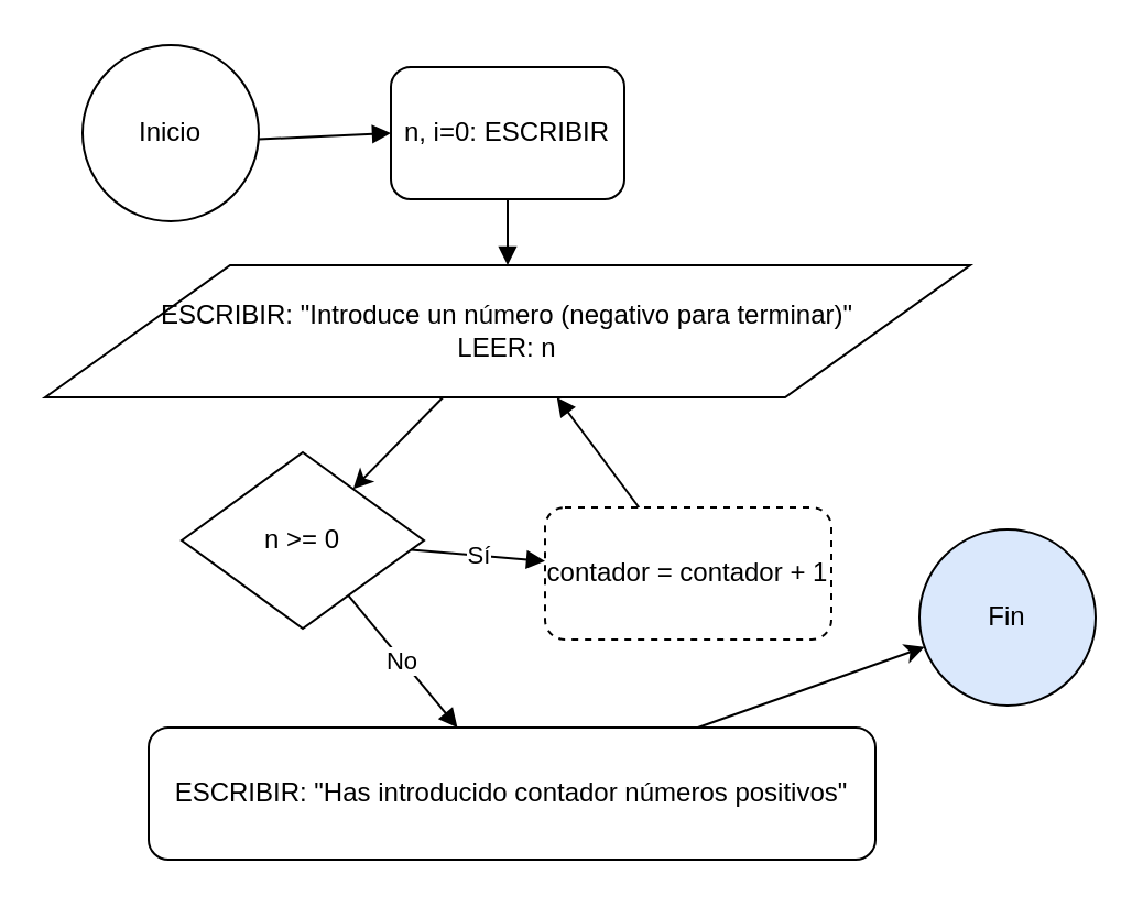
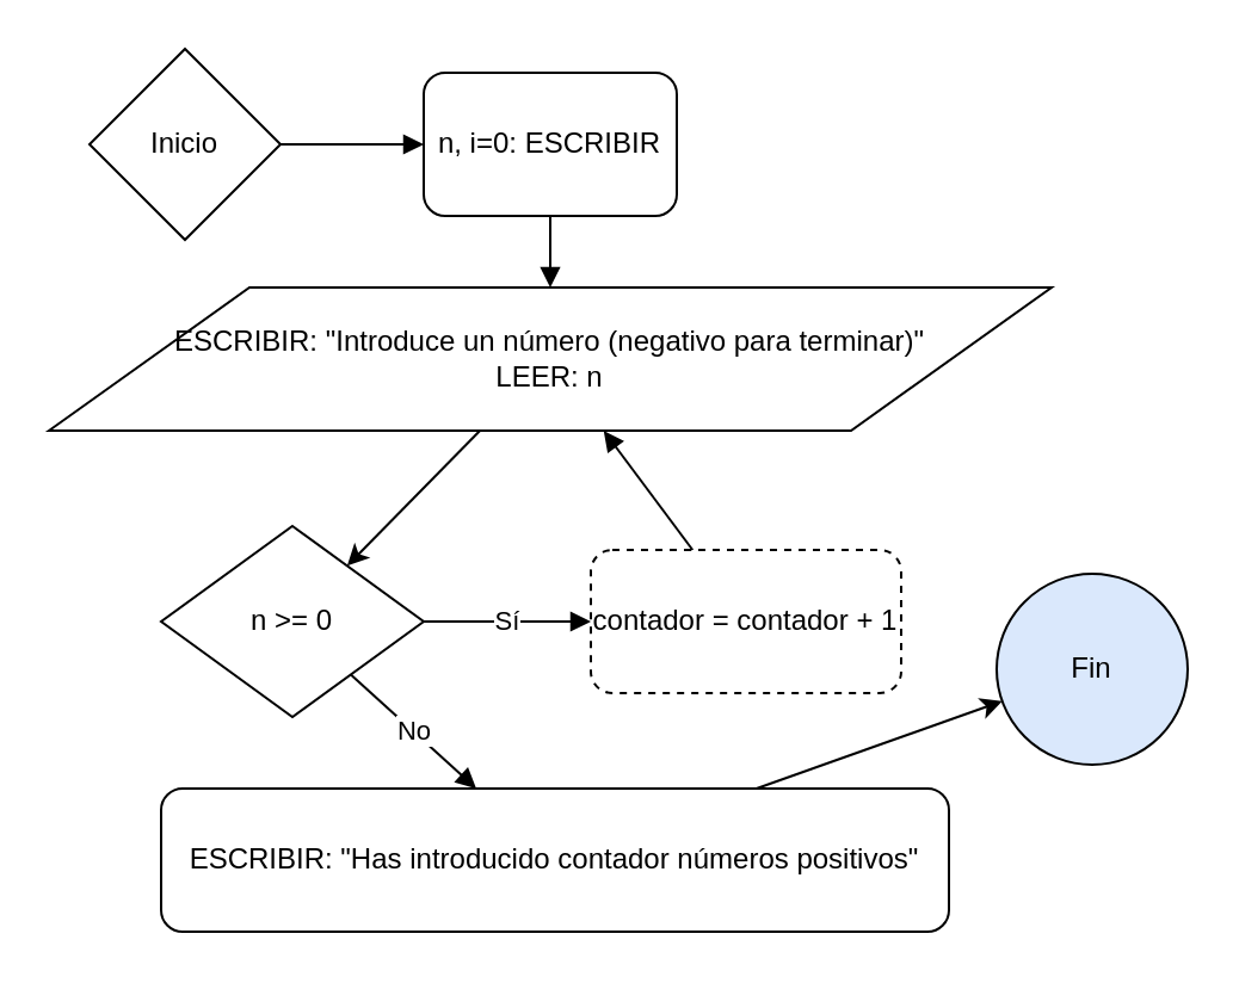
- <mxCell id="2" value="Inicio" style="ellipse;whiteSpace=wrap;html=1;aspect=fixed;" parent="1" vertex="1"><mxGeometry x="37" y="20" width="80" height="80" as="geometry" /></mxCell>
+ <mxCell id="2" value="Inicio" style="rhombus;whiteSpace=wrap;html=1;aspect=fixed;" parent="1" vertex="1"><mxGeometry x="37" y="20" width="80" height="80" as="geometry" /></mxCell>
- <mxCell id="6" value="n &amp;gt;= 0" style="rhombus;whiteSpace=wrap;html=1;" parent="1" vertex="1"><mxGeometry x="82" y="205" width="110" height="80" as="geometry" /></mxCell>
+ <mxCell id="6" value="n &amp;gt;= 0" style="rhombus;whiteSpace=wrap;html=1;" parent="1" vertex="1"><mxGeometry x="67" y="220" width="110" height="80" as="geometry" /></mxCell>
